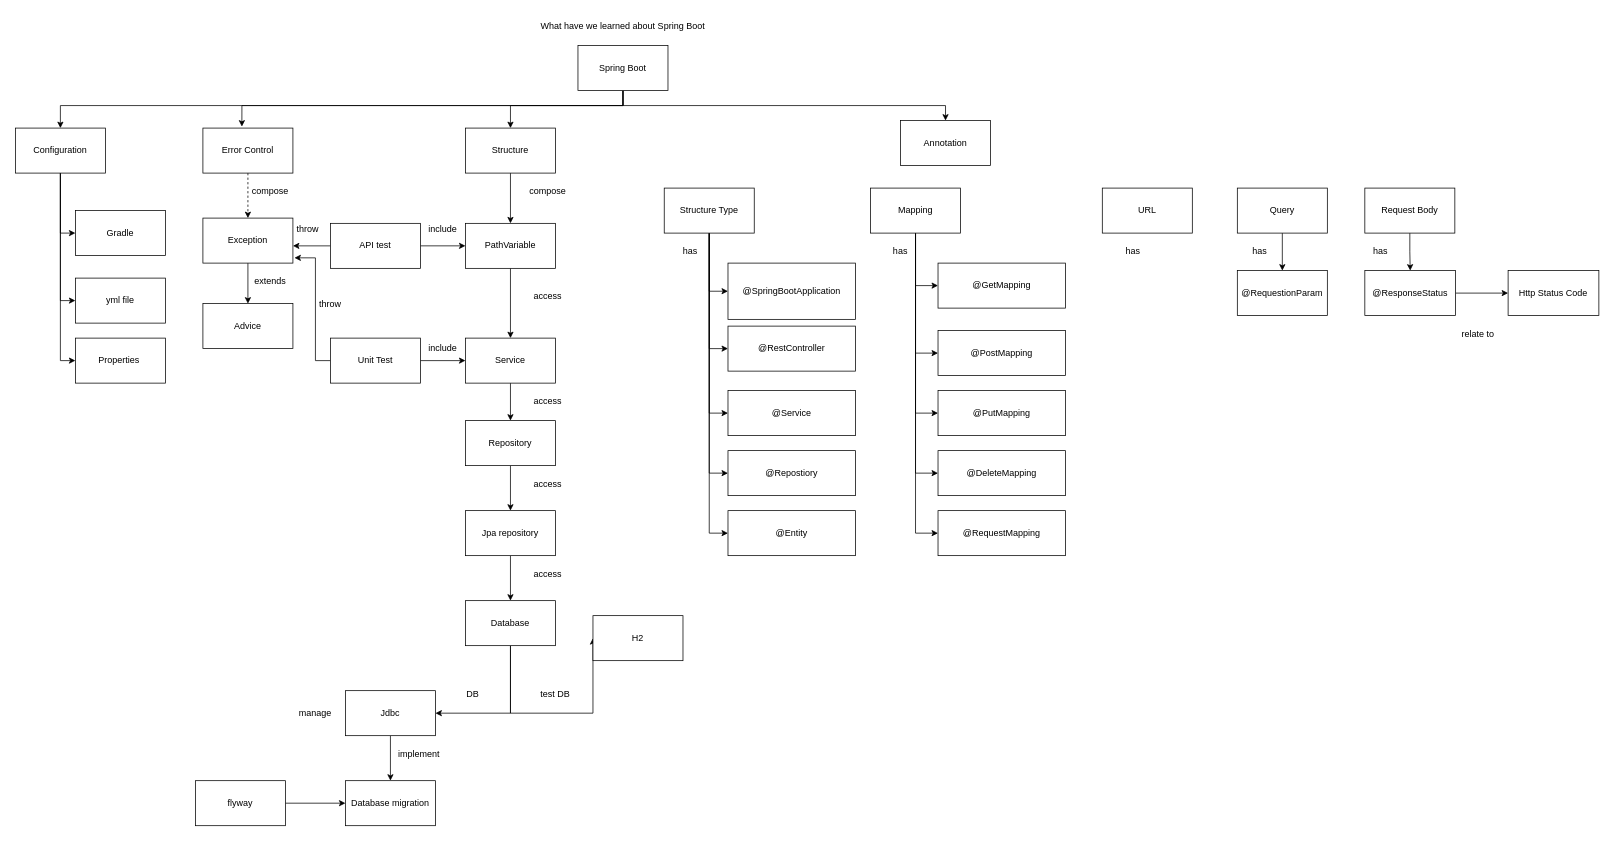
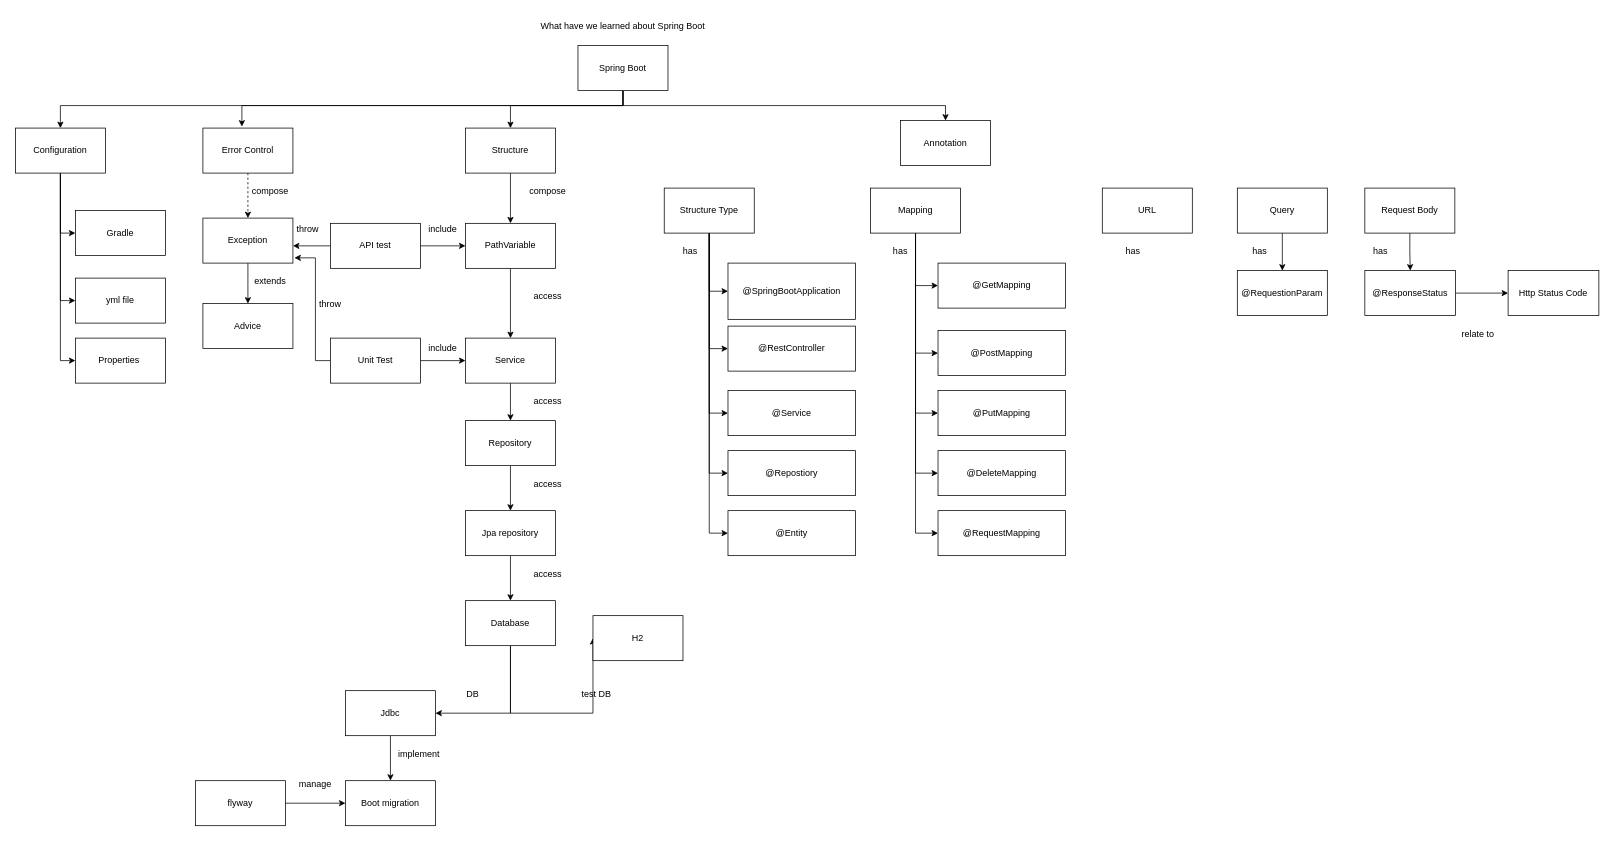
- <mxCell id="88" value="test DB" style="text;html=1;strokeColor=none;fillColor=none;align=center;verticalAlign=middle;whiteSpace=wrap;rounded=0;" vertex="1" parent="1"><mxGeometry x="710" y="910" width="60" height="30" as="geometry" /></mxCell>
+ <mxCell id="88" value="test DB" style="text;html=1;strokeColor=none;fillColor=none;align=center;verticalAlign=middle;whiteSpace=wrap;rounded=0;" vertex="1" parent="1"><mxGeometry x="765" y="910" width="60" height="30" as="geometry" /></mxCell>
- <mxCell id="91" value="manage" style="text;html=1;strokeColor=none;fillColor=none;align=center;verticalAlign=middle;whiteSpace=wrap;rounded=0;" vertex="1" parent="1"><mxGeometry x="390" y="935" width="60" height="30" as="geometry" /></mxCell>
+ <mxCell id="91" value="manage" style="text;html=1;strokeColor=none;fillColor=none;align=center;verticalAlign=middle;whiteSpace=wrap;rounded=0;" vertex="1" parent="1"><mxGeometry x="390" y="1030" width="60" height="30" as="geometry" /></mxCell>
- <mxCell id="71" value="Database migration" style="rounded=0;whiteSpace=wrap;html=1;" vertex="1" parent="1"><mxGeometry x="460" y="1040" width="120" height="60" as="geometry" /></mxCell>
+ <mxCell id="71" value="Boot migration" style="rounded=0;whiteSpace=wrap;html=1;" vertex="1" parent="1"><mxGeometry x="460" y="1040" width="120" height="60" as="geometry" /></mxCell>
